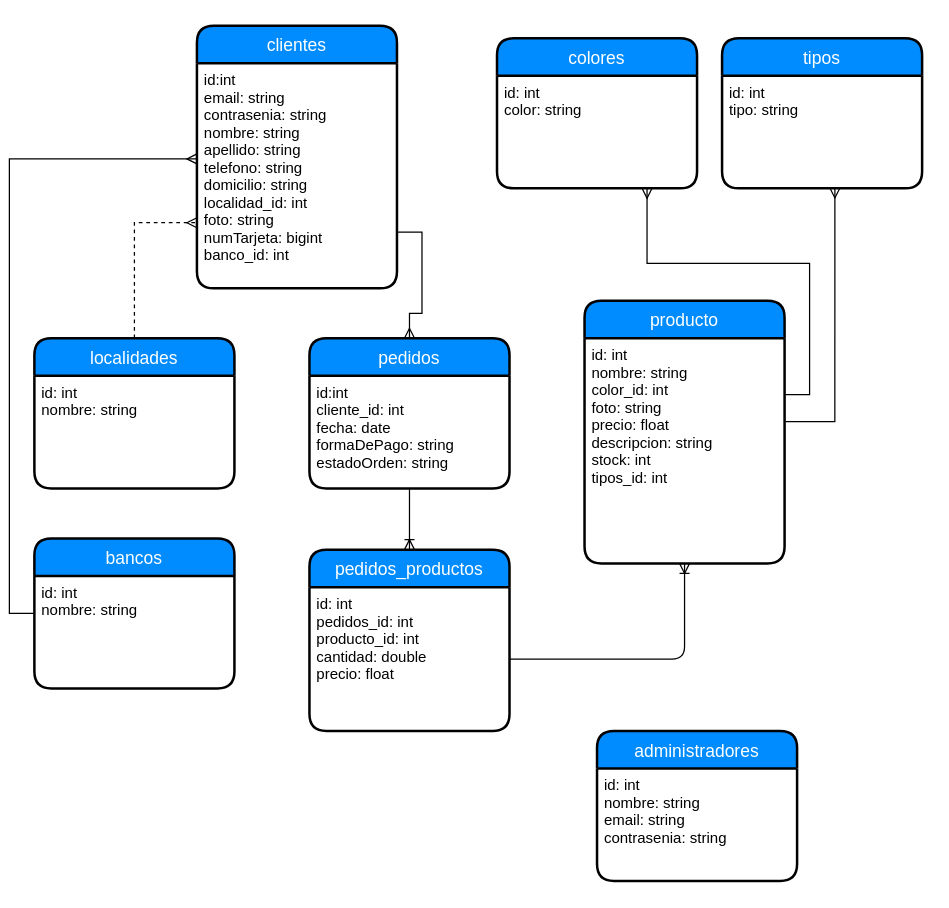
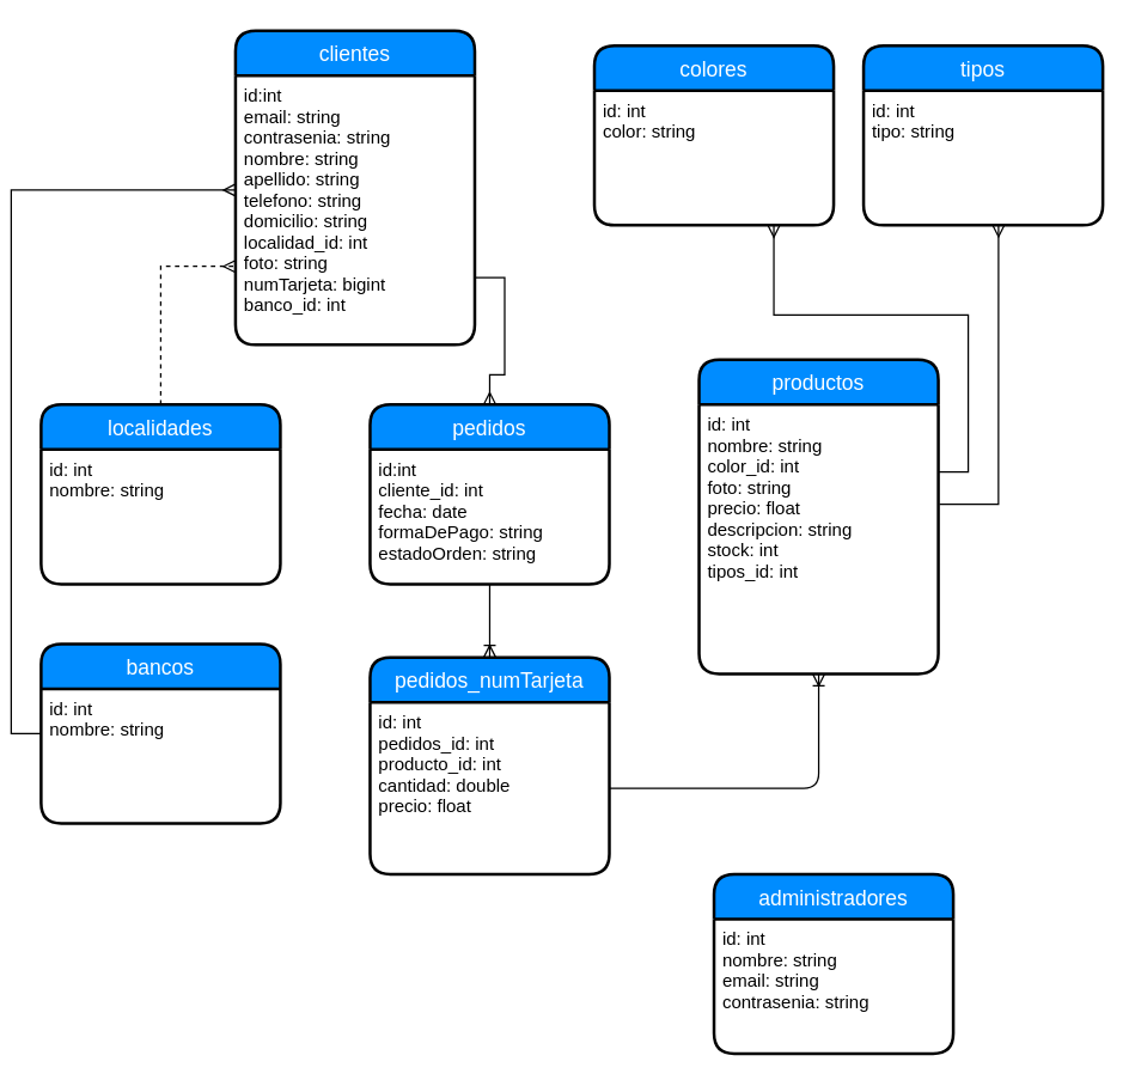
- <mxCell id="14" value="producto" style="swimlane;childLayout=stackLayout;horizontal=1;startSize=30;horizontalStack=0;fillColor=#008cff;fontColor=#FFFFFF;rounded=1;fontSize=14;fontStyle=0;strokeWidth=2;resizeParent=0;resizeLast=1;shadow=0;dashed=0;align=center;" parent="1" vertex="1"><mxGeometry x="460" y="240" width="160" height="210" as="geometry" /></mxCell>
+ <mxCell id="14" value="productos" style="swimlane;childLayout=stackLayout;horizontal=1;startSize=30;horizontalStack=0;fillColor=#008cff;fontColor=#FFFFFF;rounded=1;fontSize=14;fontStyle=0;strokeWidth=2;resizeParent=0;resizeLast=1;shadow=0;dashed=0;align=center;" parent="1" vertex="1"><mxGeometry x="460" y="240" width="160" height="210" as="geometry" /></mxCell>
- <mxCell id="11" value="pedidos_productos" style="swimlane;childLayout=stackLayout;horizontal=1;startSize=30;horizontalStack=0;fillColor=#008cff;fontColor=#FFFFFF;rounded=1;fontSize=14;fontStyle=0;strokeWidth=2;resizeParent=0;resizeLast=1;shadow=0;dashed=0;align=center;" parent="1" vertex="1"><mxGeometry x="240" y="439" width="160" height="145" as="geometry" /></mxCell>
+ <mxCell id="11" value="pedidos_numTarjeta" style="swimlane;childLayout=stackLayout;horizontal=1;startSize=30;horizontalStack=0;fillColor=#008cff;fontColor=#FFFFFF;rounded=1;fontSize=14;fontStyle=0;strokeWidth=2;resizeParent=0;resizeLast=1;shadow=0;dashed=0;align=center;" parent="1" vertex="1"><mxGeometry x="240" y="439" width="160" height="145" as="geometry" /></mxCell>
